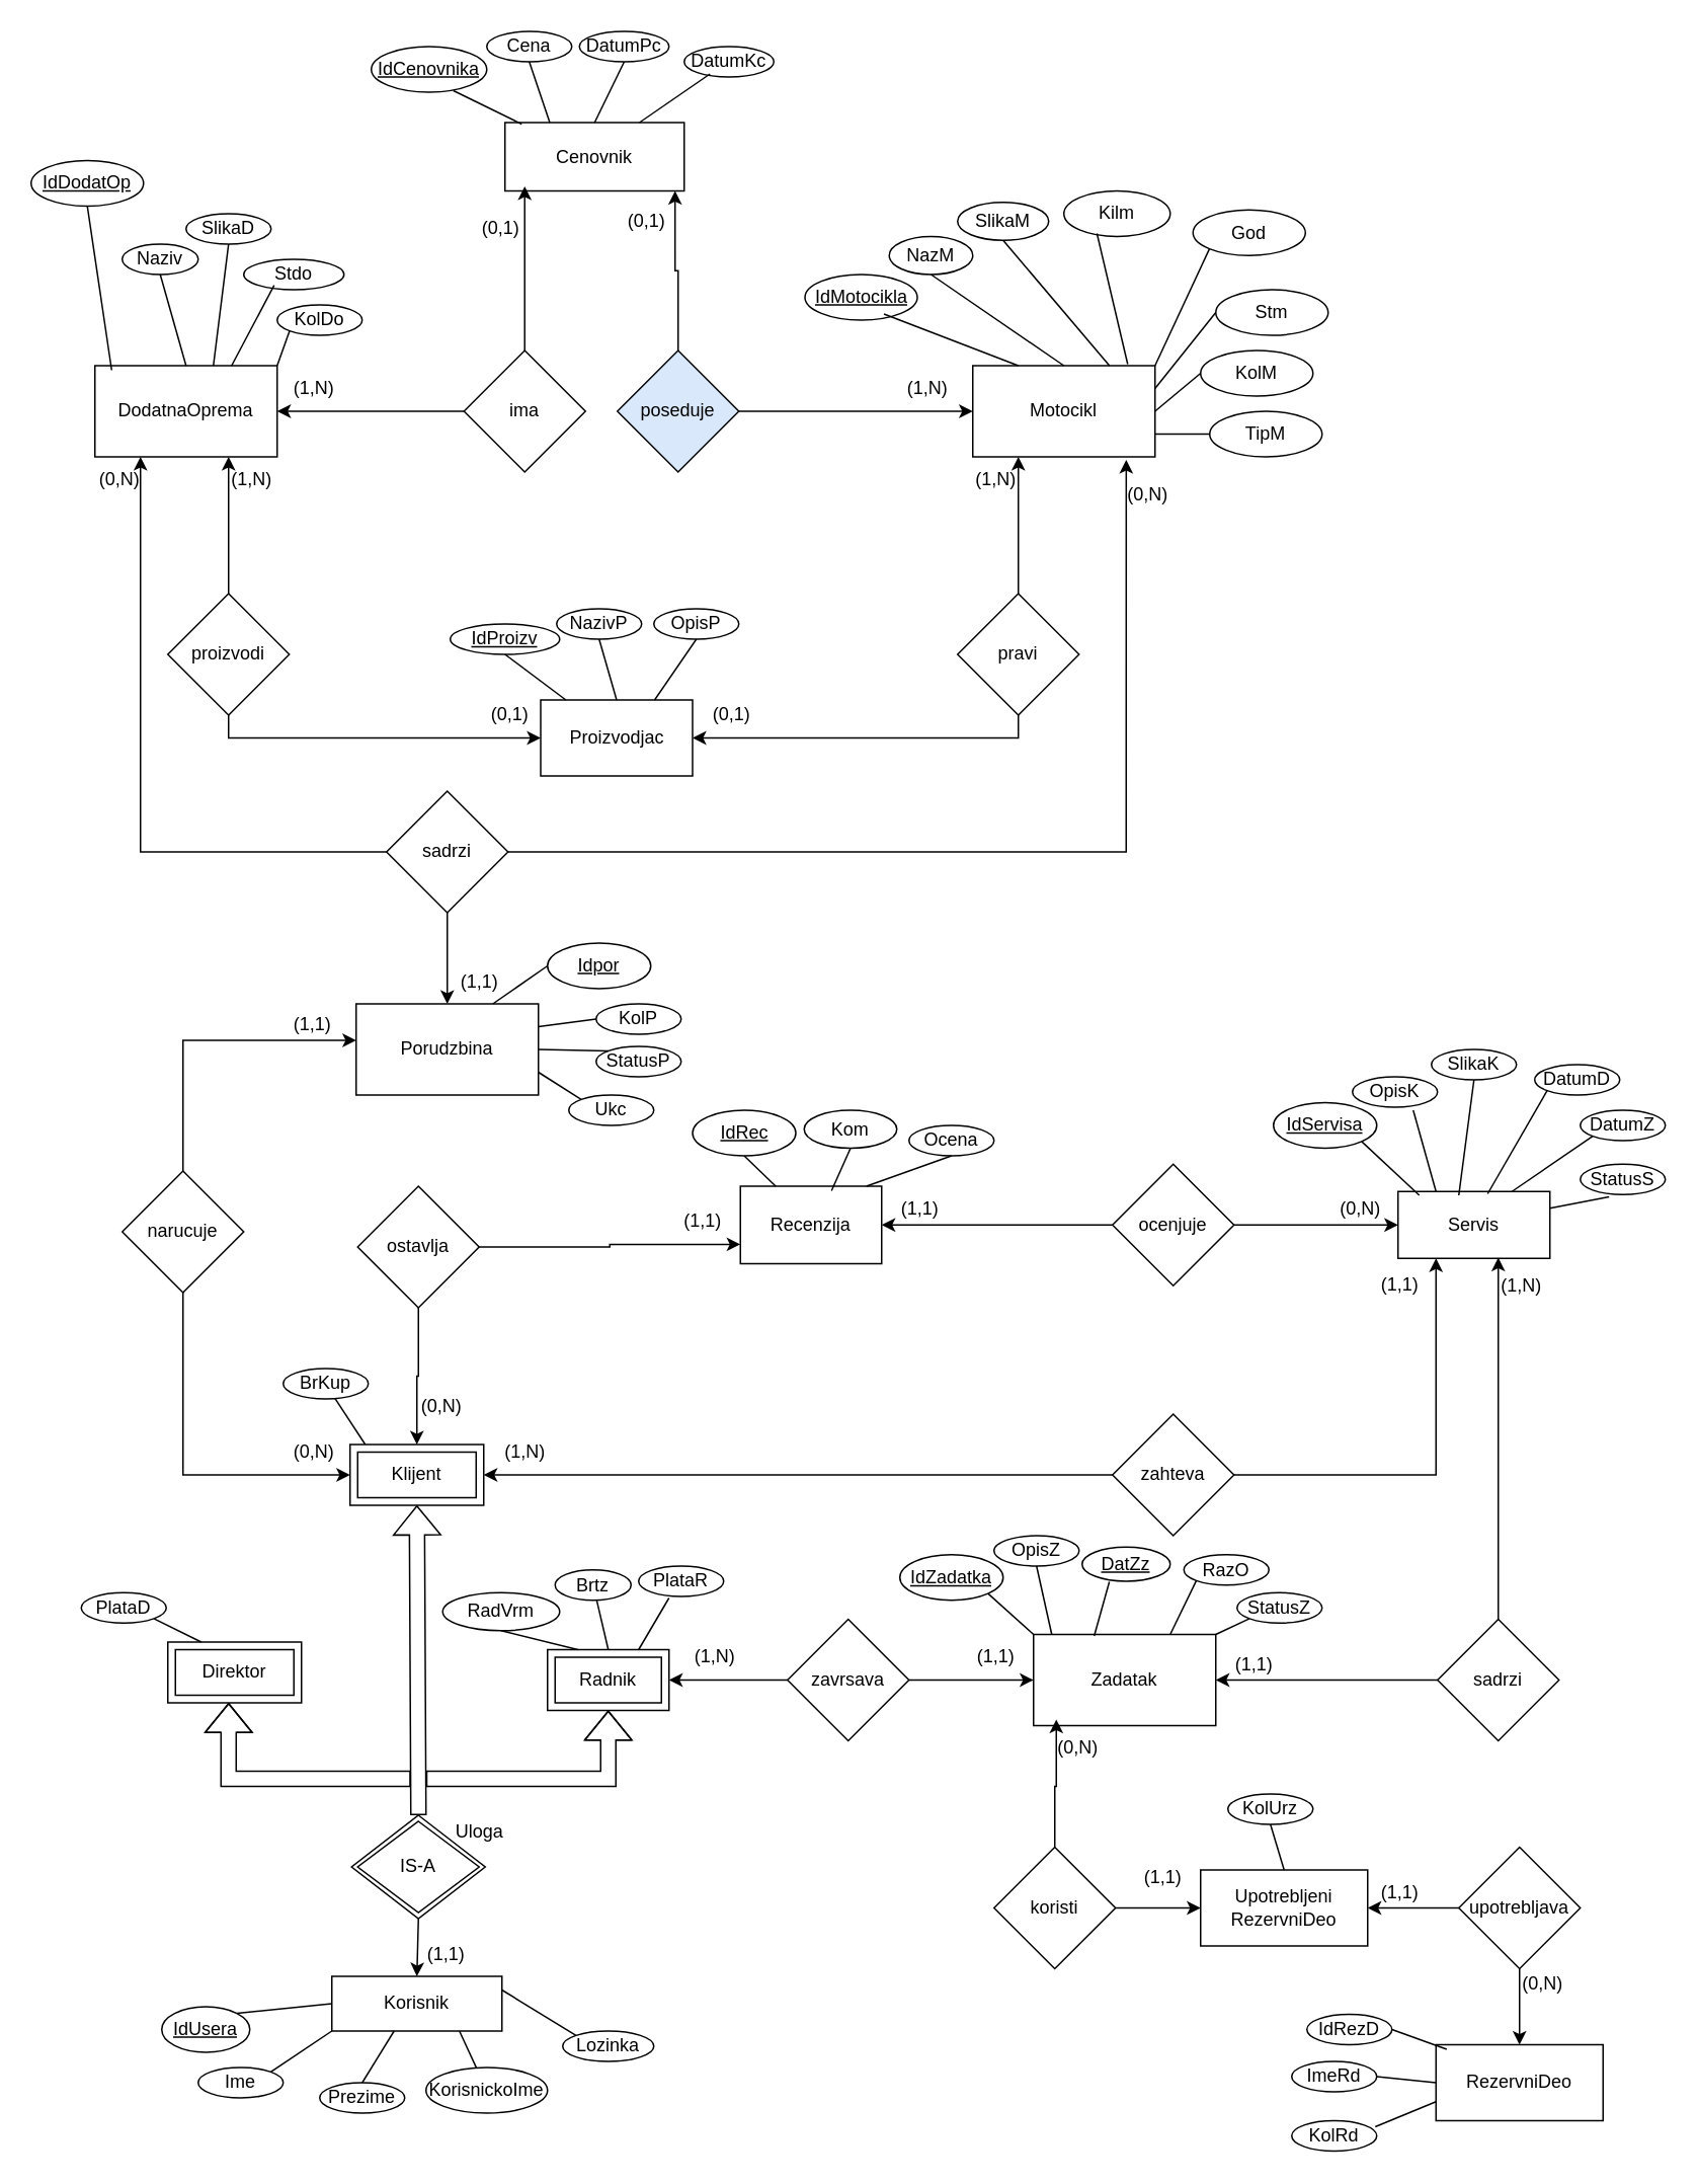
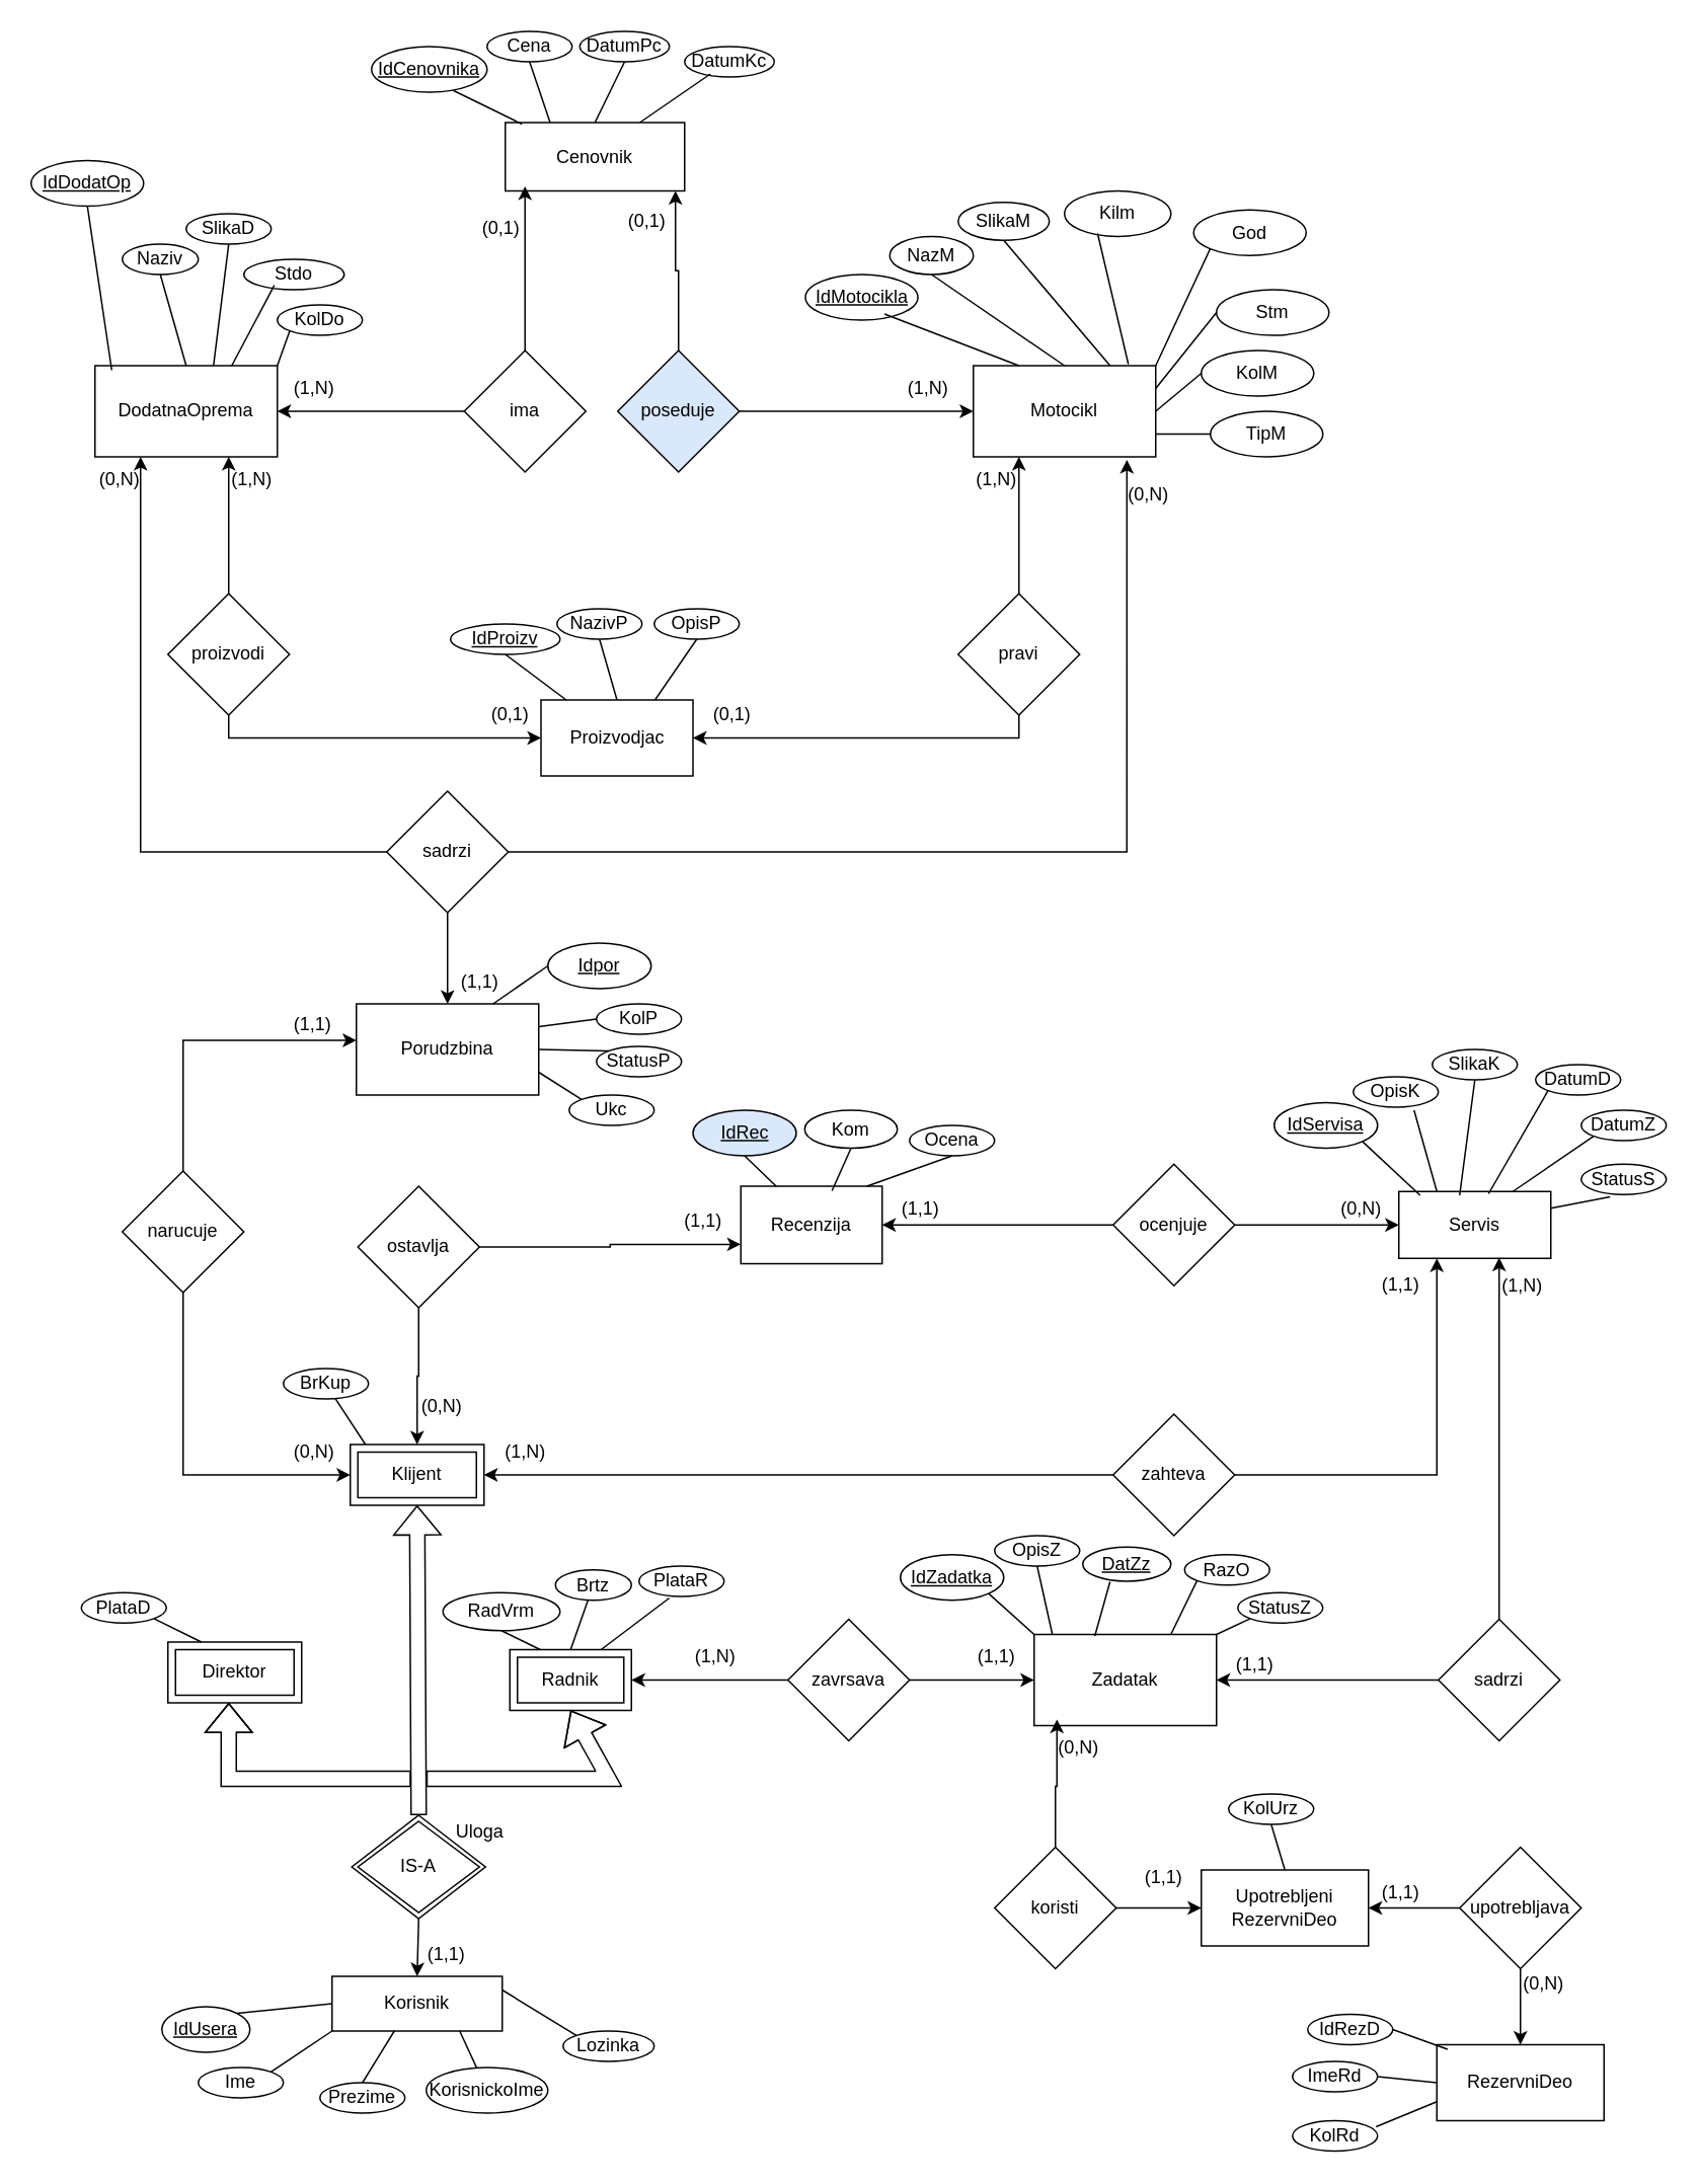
- <mxCell id="135" value="IdRec" style="ellipse;whiteSpace=wrap;html=1;align=center;fontStyle=4" parent="1" vertex="1"><mxGeometry x="455.5" y="730" width="68" height="30" as="geometry" /></mxCell>
+ <mxCell id="135" value="IdRec" style="ellipse;whiteSpace=wrap;html=1;align=center;fontStyle=4;fillColor=#dae8fc;" parent="1" vertex="1"><mxGeometry x="455.5" y="730" width="68" height="30" as="geometry" /></mxCell>
- <mxCell id="15" value="Radnik" style="shape=ext;margin=3;double=1;whiteSpace=wrap;html=1;align=center;" parent="1" vertex="1"><mxGeometry x="360" y="1085" width="80" height="40" as="geometry" /></mxCell>
+ <mxCell id="15" value="Radnik" style="shape=ext;margin=3;double=1;whiteSpace=wrap;html=1;align=center;" parent="1" vertex="1"><mxGeometry x="335" y="1085" width="80" height="40" as="geometry" /></mxCell>
